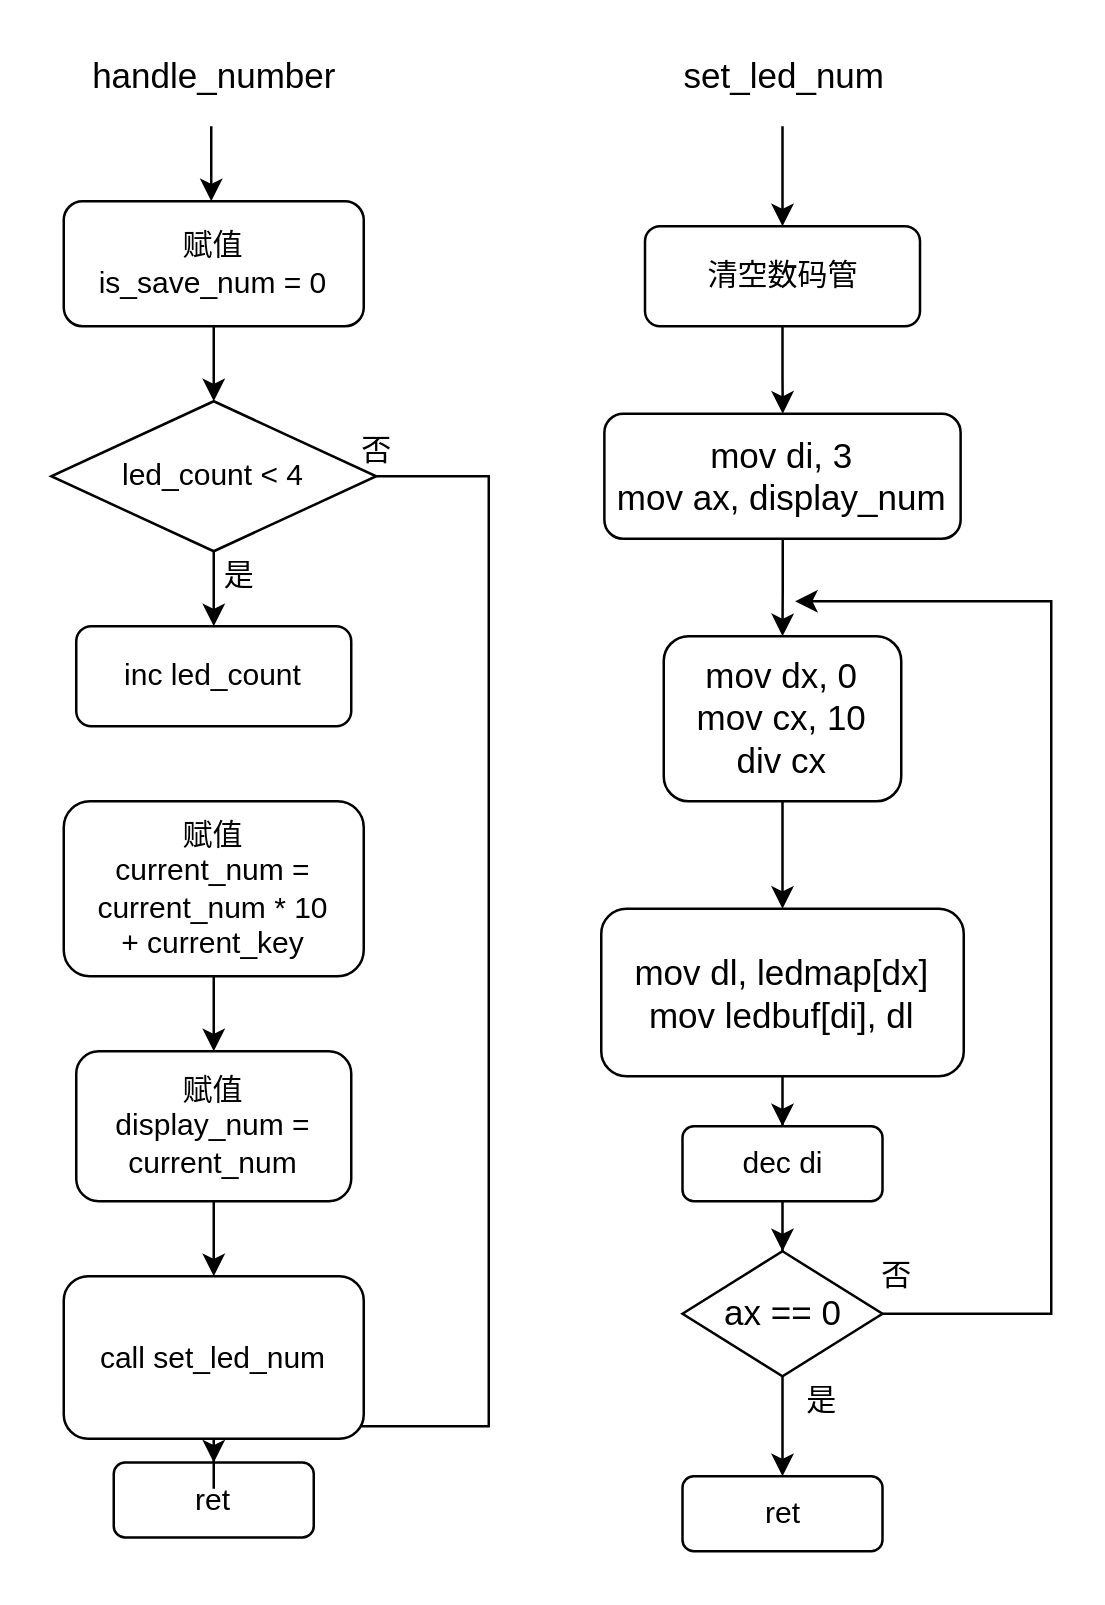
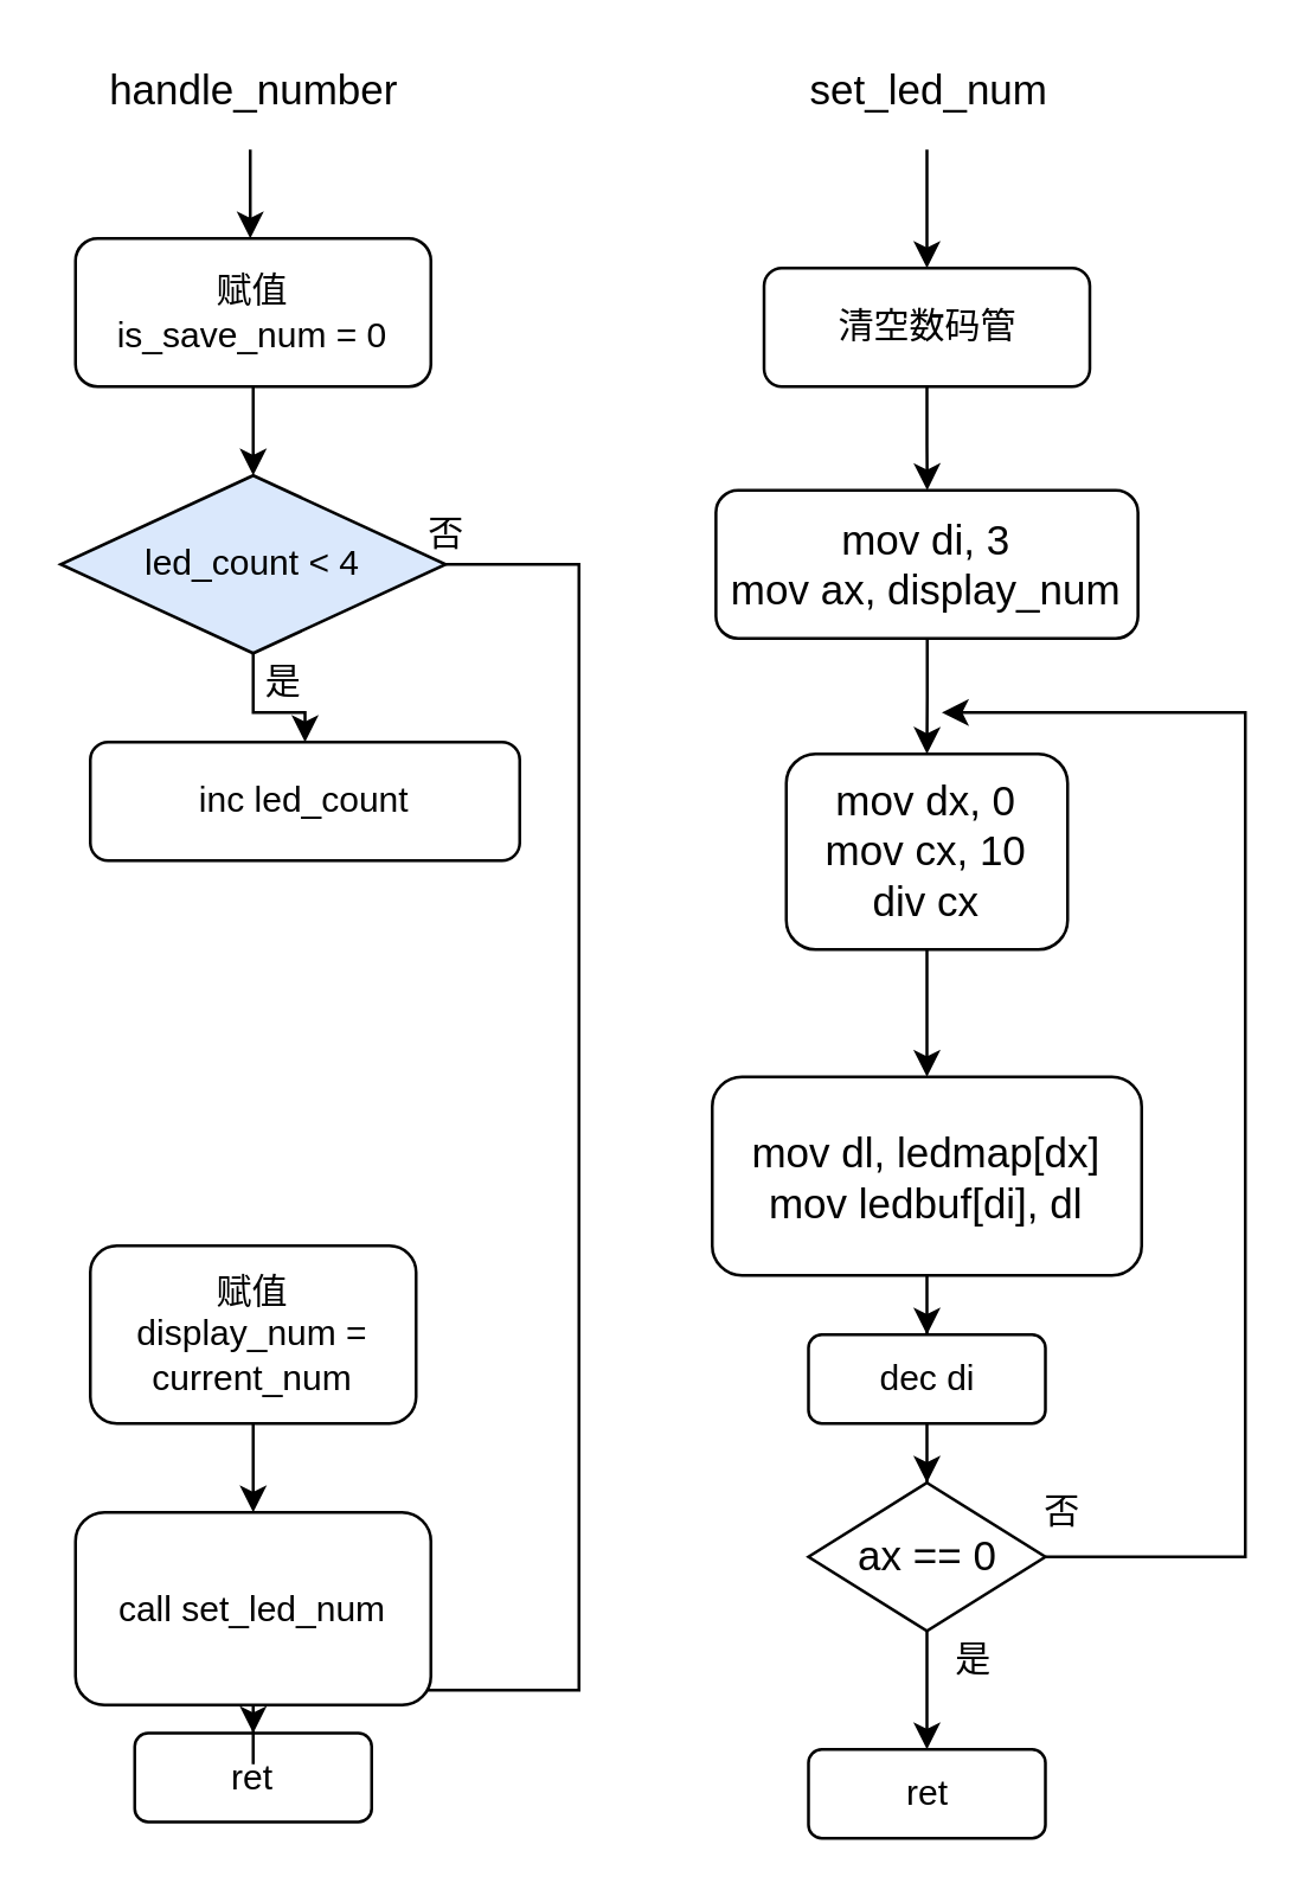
- <mxCell id="7" value="led_count &amp;lt; 4" style="rhombus;whiteSpace=wrap;html=1;" vertex="1" parent="1"><mxGeometry x="20" y="160" width="130" height="60" as="geometry" /></mxCell>
+ <mxCell id="7" value="led_count &amp;lt; 4" style="rhombus;whiteSpace=wrap;html=1;fillColor=#dae8fc;" vertex="1" parent="1"><mxGeometry x="20" y="160" width="130" height="60" as="geometry" /></mxCell>
- <mxCell id="8" value="inc led_count" style="rounded=1;whiteSpace=wrap;html=1;" vertex="1" parent="1"><mxGeometry x="30" y="250" width="110" height="40" as="geometry" /></mxCell>
+ <mxCell id="8" value="inc led_count" style="rounded=1;whiteSpace=wrap;html=1;" vertex="1" parent="1"><mxGeometry x="30" y="250" width="145" height="40" as="geometry" /></mxCell>
- <mxCell id="10" value="&lt;div&gt;赋值&lt;/div&gt;&lt;div&gt;current_num =&lt;/div&gt;&lt;div&gt;current_num * 10&lt;/div&gt;&lt;div&gt;+ current_key&lt;br&gt;&lt;/div&gt;" style="rounded=1;whiteSpace=wrap;html=1;" vertex="1" parent="1"><mxGeometry x="25" y="320" width="120" height="70" as="geometry" /></mxCell>
- <mxCell id="9" value="" style="edgeStyle=orthogonalEdgeStyle;rounded=0;orthogonalLoop=1;jettySize=auto;html=1;" edge="1" parent="1" source="10" target="13"><mxGeometry relative="1" as="geometry" /></mxCell>
